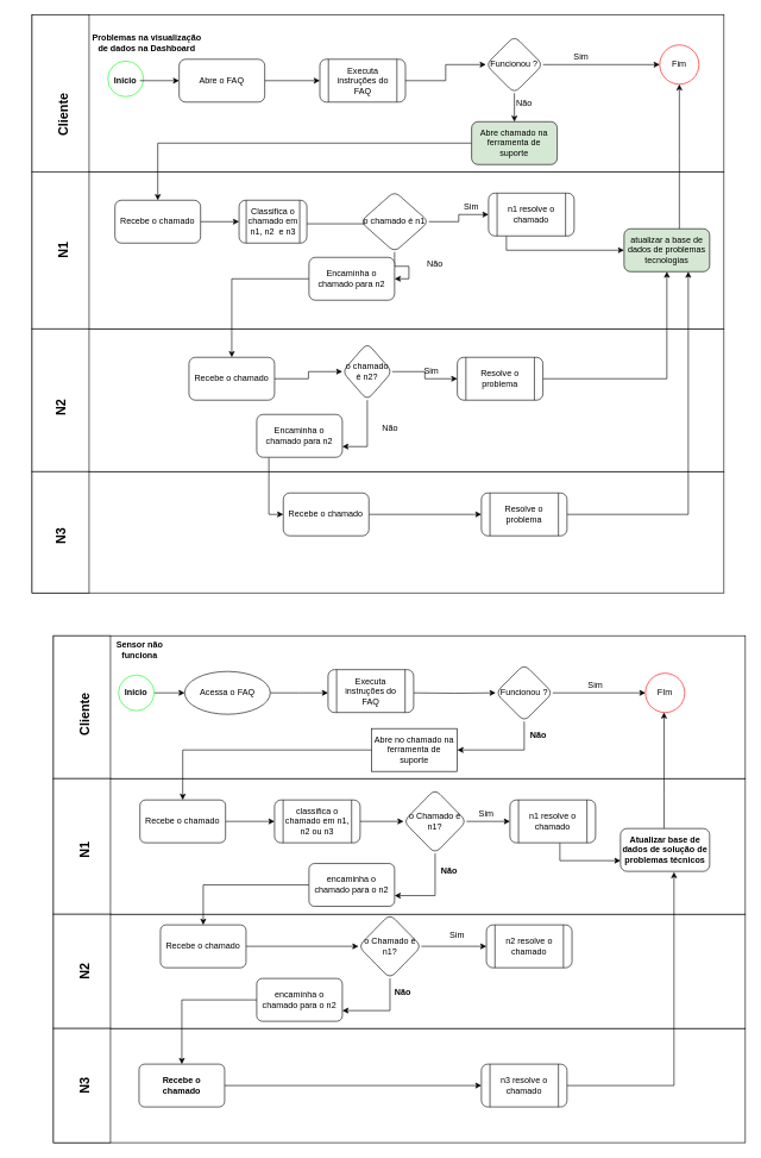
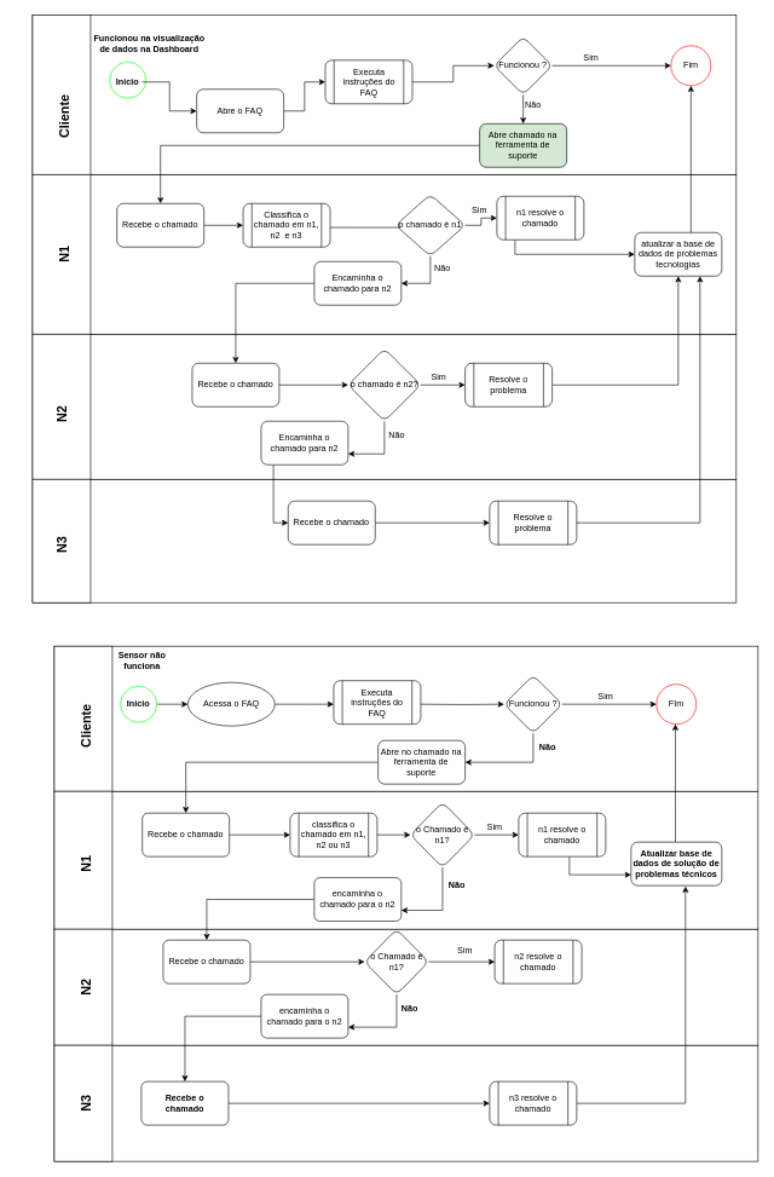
- <mxCell id="15" value="&lt;b&gt;Problemas na visualização de dados na Dashboard&lt;/b&gt;" style="text;html=1;strokeColor=none;fillColor=none;align=center;verticalAlign=middle;whiteSpace=wrap;rounded=0;" parent="1" vertex="1"><mxGeometry x="120.25" width="170" height="40" as="geometry" y="40" /></mxCell>
+ <mxCell id="15" value="&lt;b&gt;Funcionou na visualização de dados na Dashboard&lt;/b&gt;" style="text;html=1;strokeColor=none;fillColor=none;align=center;verticalAlign=middle;whiteSpace=wrap;rounded=0;" parent="1" vertex="1"><mxGeometry x="120.25" width="170" height="40" as="geometry" y="40" /></mxCell>
- <mxCell id="77" value="Abre o FAQ" style="rounded=1;whiteSpace=wrap;html=1;" parent="1" vertex="1"><mxGeometry x="250.25" y="82.5" width="120" height="60" as="geometry" /></mxCell>
+ <mxCell id="77" value="Abre o FAQ" style="rounded=1;whiteSpace=wrap;html=1;" parent="1" vertex="1"><mxGeometry x="270.25" y="122.5" width="120" height="60" as="geometry" /></mxCell>
- <mxCell id="70" value="Classifica o chamado em n1, n2&amp;nbsp; e n3" style="shape=process;whiteSpace=wrap;html=1;backgroundOutline=1;rounded=1;" parent="1" vertex="1"><mxGeometry x="334.25" y="280" width="95" height="60" as="geometry" /></mxCell>
+ <mxCell id="70" value="Classifica o chamado em n1, n2&amp;nbsp; e n3" style="shape=process;whiteSpace=wrap;html=1;backgroundOutline=1;rounded=1;" parent="1" vertex="1"><mxGeometry x="334.25" y="280" width="120" height="60" as="geometry" /></mxCell>
- <mxCell id="53" value="o chamado é n1" style="rhombus;whiteSpace=wrap;html=1;rounded=1;" parent="1" vertex="1"><mxGeometry x="504.25" y="267.5" width="96" height="85" as="geometry" /></mxCell>
+ <mxCell id="53" value="o chamado é n1" style="rhombus;whiteSpace=wrap;html=1;rounded=1;" parent="1" vertex="1"><mxGeometry x="544.25" y="267.5" width="96" height="85" as="geometry" /></mxCell>
- <mxCell id="57" value="atualizar a base de dados de problemas tecnologias" style="whiteSpace=wrap;html=1;rounded=1;fillColor=#d5e8d4;" parent="1" vertex="1"><mxGeometry x="874" y="320" width="120" height="60" as="geometry" /></mxCell>
+ <mxCell id="57" value="atualizar a base de dados de problemas tecnologias" style="whiteSpace=wrap;html=1;rounded=1;" parent="1" vertex="1"><mxGeometry x="874" y="320" width="120" height="60" as="geometry" /></mxCell>
- <mxCell id="62" value="o chamado é n2?" style="rhombus;whiteSpace=wrap;html=1;rounded=1;" parent="1" vertex="1"><mxGeometry x="479" y="480" width="70" height="80" as="geometry" /></mxCell>
+ <mxCell id="62" value="o chamado é n2?" style="rhombus;whiteSpace=wrap;html=1;rounded=1;" parent="1" vertex="1"><mxGeometry x="479" y="480" width="100" height="100" as="geometry" /></mxCell>
- <mxCell id="98" value="Abre no chamado na ferramenta de suporte" style="whiteSpace=wrap;html=1;rounded=0;" vertex="1" parent="1"><mxGeometry x="520.25" y="1020" width="120" height="60" as="geometry" /></mxCell>
+ <mxCell id="98" value="Abre no chamado na ferramenta de suporte" style="rounded=1;whiteSpace=wrap;html=1;" vertex="1" parent="1"><mxGeometry x="520.25" y="1020" width="120" height="60" as="geometry" /></mxCell>
- <mxCell id="100" value="classifica o chamado em n1, n2 ou n3" style="shape=process;whiteSpace=wrap;html=1;backgroundOutline=1;rounded=1;" vertex="1" parent="1"><mxGeometry x="384" y="1120" width="120" height="60" as="geometry" /></mxCell>
+ <mxCell id="100" value="classifica o chamado em n1, n2 ou n3" style="shape=process;whiteSpace=wrap;html=1;backgroundOutline=1;rounded=1;" vertex="1" parent="1"><mxGeometry x="399" y="1120" width="120" height="60" as="geometry" /></mxCell>
